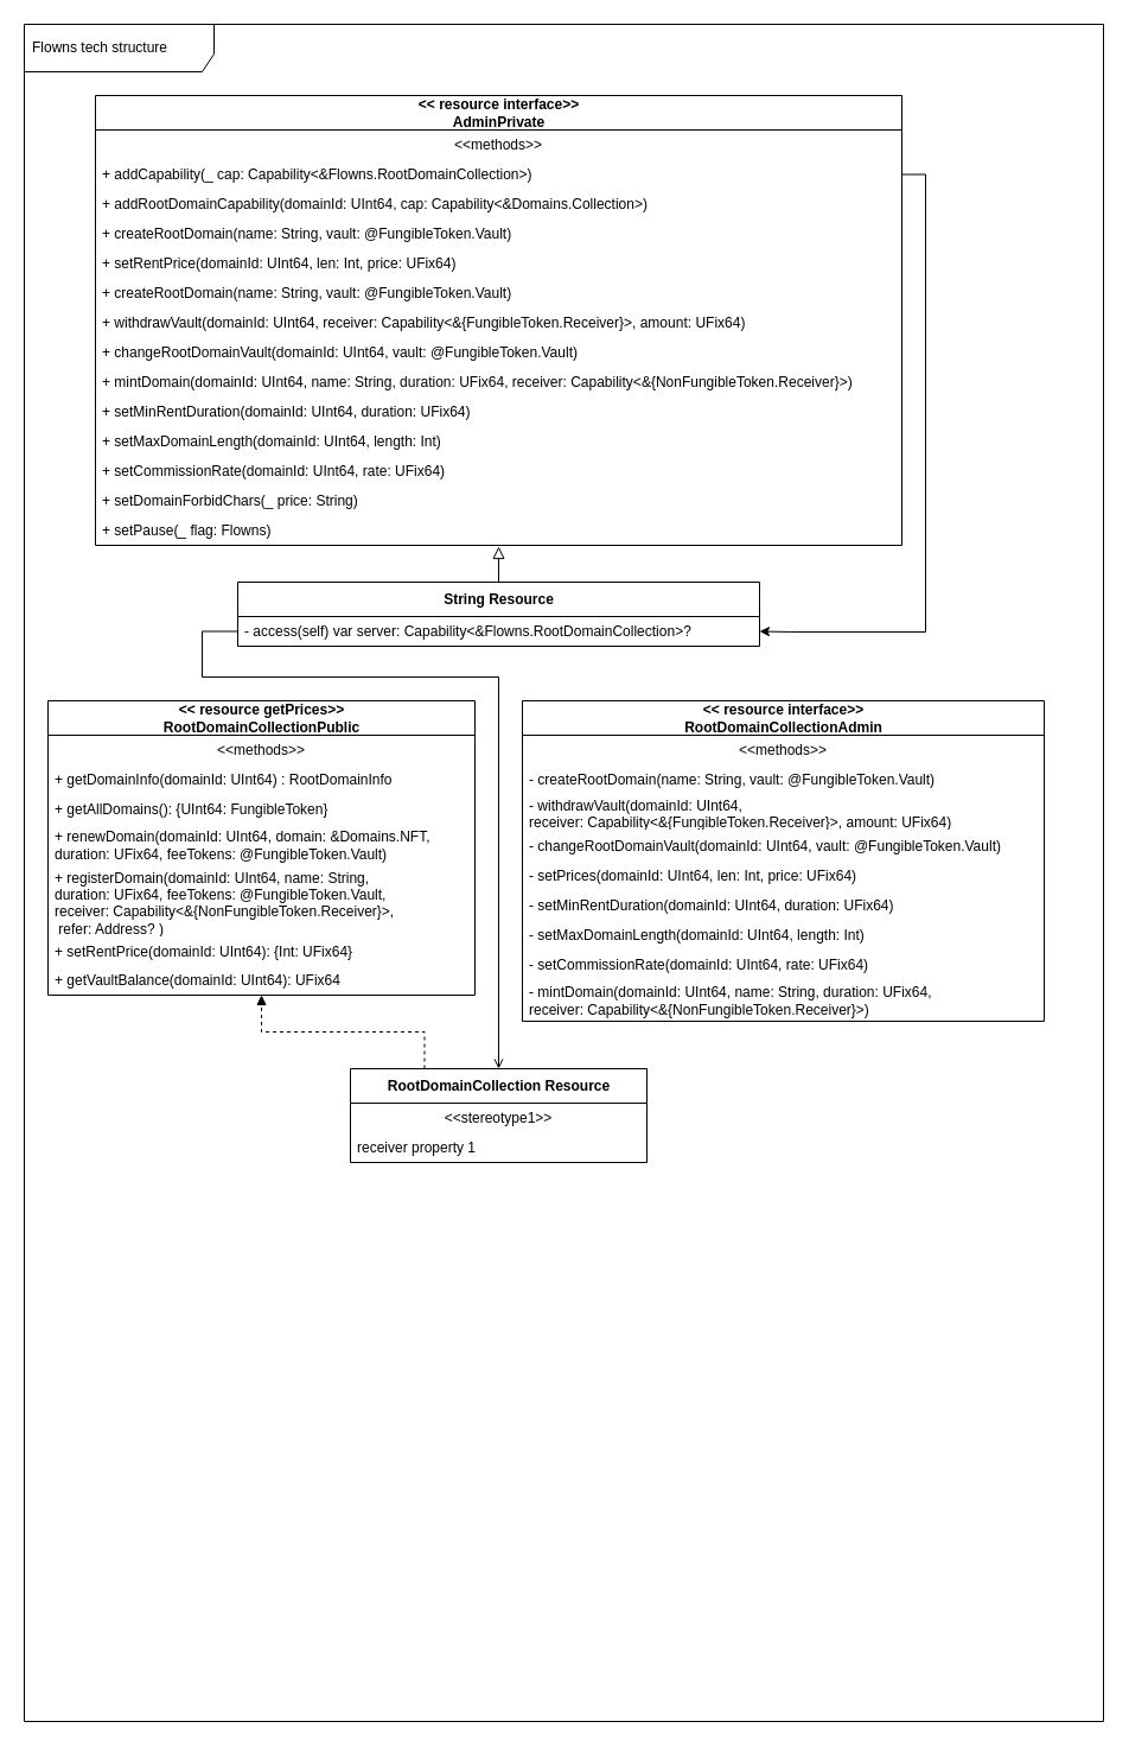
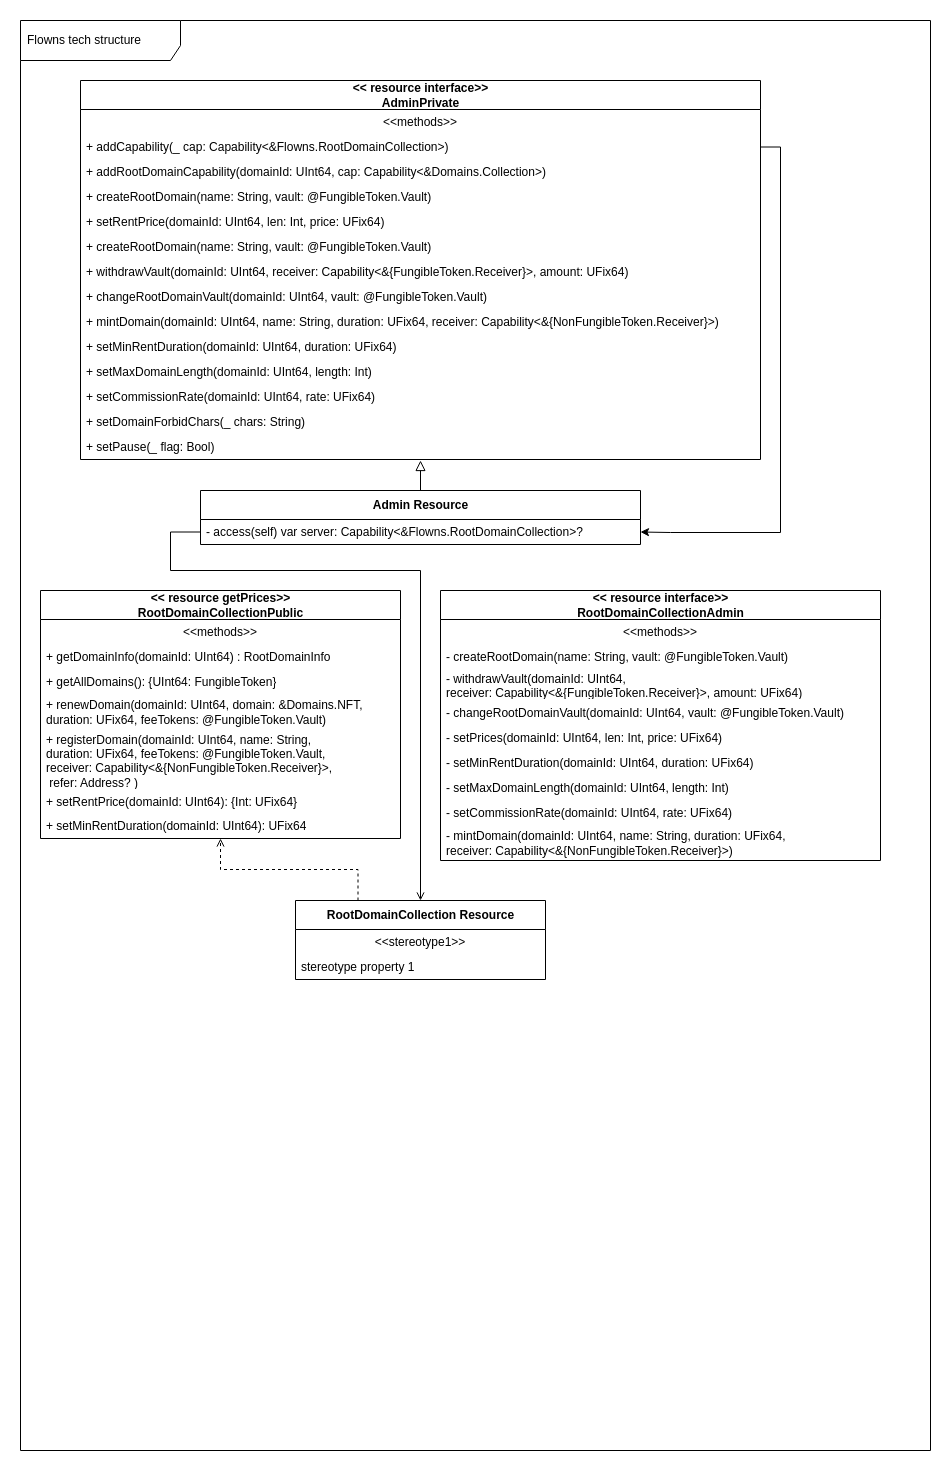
- <mxCell id="18" value="&lt;span&gt;+ setDomainForbidChars(_ price: String)&lt;br&gt;&lt;/span&gt;" style="text;html=1;strokeColor=none;fillColor=none;align=left;verticalAlign=middle;spacingLeft=4;spacingRight=4;overflow=hidden;rotatable=0;points=[[0,0.5],[1,0.5]];portConstraint=eastwest;" vertex="1" parent="5"><mxGeometry y="329" width="680" height="25" as="geometry" /></mxCell>
+ <mxCell id="18" value="&lt;span&gt;+ setDomainForbidChars(_ chars: String)&lt;br&gt;&lt;/span&gt;" style="text;html=1;strokeColor=none;fillColor=none;align=left;verticalAlign=middle;spacingLeft=4;spacingRight=4;overflow=hidden;rotatable=0;points=[[0,0.5],[1,0.5]];portConstraint=eastwest;" vertex="1" parent="5"><mxGeometry y="329" width="680" height="25" as="geometry" /></mxCell>
- <mxCell id="19" value="&lt;span&gt;+ setPause(_ flag: Flowns)&lt;br&gt;&lt;/span&gt;" style="text;html=1;strokeColor=none;fillColor=none;align=left;verticalAlign=middle;spacingLeft=4;spacingRight=4;overflow=hidden;rotatable=0;points=[[0,0.5],[1,0.5]];portConstraint=eastwest;" vertex="1" parent="5"><mxGeometry y="354" width="680" height="25" as="geometry" /></mxCell>
+ <mxCell id="19" value="&lt;span&gt;+ setPause(_ flag: Bool)&lt;br&gt;&lt;/span&gt;" style="text;html=1;strokeColor=none;fillColor=none;align=left;verticalAlign=middle;spacingLeft=4;spacingRight=4;overflow=hidden;rotatable=0;points=[[0,0.5],[1,0.5]];portConstraint=eastwest;" vertex="1" parent="5"><mxGeometry y="354" width="680" height="25" as="geometry" /></mxCell>
- <mxCell id="3" value="String Resource" style="swimlane;fontStyle=1;align=center;verticalAlign=middle;childLayout=stackLayout;horizontal=1;startSize=29;horizontalStack=0;resizeParent=1;resizeParentMax=0;resizeLast=0;collapsible=0;marginBottom=0;html=1;" vertex="1" parent="1"><mxGeometry x="200" y="490" width="440" height="54" as="geometry" /></mxCell>
+ <mxCell id="3" value="Admin Resource" style="swimlane;fontStyle=1;align=center;verticalAlign=middle;childLayout=stackLayout;horizontal=1;startSize=29;horizontalStack=0;resizeParent=1;resizeParentMax=0;resizeLast=0;collapsible=0;marginBottom=0;html=1;" vertex="1" parent="1"><mxGeometry x="200" y="490" width="440" height="54" as="geometry" /></mxCell>
- <mxCell id="32" value="+&amp;nbsp;&lt;span&gt;getVaultBalance(domainId: UInt64): UFix64&lt;br&gt;&lt;/span&gt;" style="text;html=1;strokeColor=none;fillColor=none;align=left;verticalAlign=middle;spacingLeft=4;spacingRight=4;overflow=hidden;rotatable=0;points=[[0,0.5],[1,0.5]];portConstraint=eastwest;" vertex="1" parent="25"><mxGeometry y="224" width="360" height="24" as="geometry" /></mxCell>
+ <mxCell id="32" value="+&amp;nbsp;&lt;span&gt;setMinRentDuration(domainId: UInt64): UFix64&lt;br&gt;&lt;/span&gt;" style="text;html=1;strokeColor=none;fillColor=none;align=left;verticalAlign=middle;spacingLeft=4;spacingRight=4;overflow=hidden;rotatable=0;points=[[0,0.5],[1,0.5]];portConstraint=eastwest;" vertex="1" parent="25"><mxGeometry y="224" width="360" height="24" as="geometry" /></mxCell>
- <mxCell id="21" value="" style="edgeStyle=orthogonalEdgeStyle;rounded=0;orthogonalLoop=1;jettySize=auto;html=1;endArrow=block;endFill=1;dashed=1;exitX=0.25;exitY=0;exitDx=0;exitDy=0;" edge="1" parent="1" source="22" target="25"><mxGeometry relative="1" as="geometry"><Array as="points" /></mxGeometry></mxCell>
+ <mxCell id="21" value="" style="edgeStyle=orthogonalEdgeStyle;rounded=0;orthogonalLoop=1;jettySize=auto;html=1;endArrow=open;endFill=1;dashed=1;exitX=0.25;exitY=0;exitDx=0;exitDy=0;" edge="1" parent="1" source="22" target="25"><mxGeometry relative="1" as="geometry"><Array as="points" /></mxGeometry></mxCell>
- <mxCell id="24" value="receiver property 1" style="text;html=1;strokeColor=none;fillColor=none;align=left;verticalAlign=middle;spacingLeft=4;spacingRight=4;overflow=hidden;rotatable=0;points=[[0,0.5],[1,0.5]];portConstraint=eastwest;" vertex="1" parent="22"><mxGeometry y="54" width="250" height="25" as="geometry" /></mxCell>
+ <mxCell id="24" value="stereotype property 1" style="text;html=1;strokeColor=none;fillColor=none;align=left;verticalAlign=middle;spacingLeft=4;spacingRight=4;overflow=hidden;rotatable=0;points=[[0,0.5],[1,0.5]];portConstraint=eastwest;" vertex="1" parent="22"><mxGeometry y="54" width="250" height="25" as="geometry" /></mxCell>
